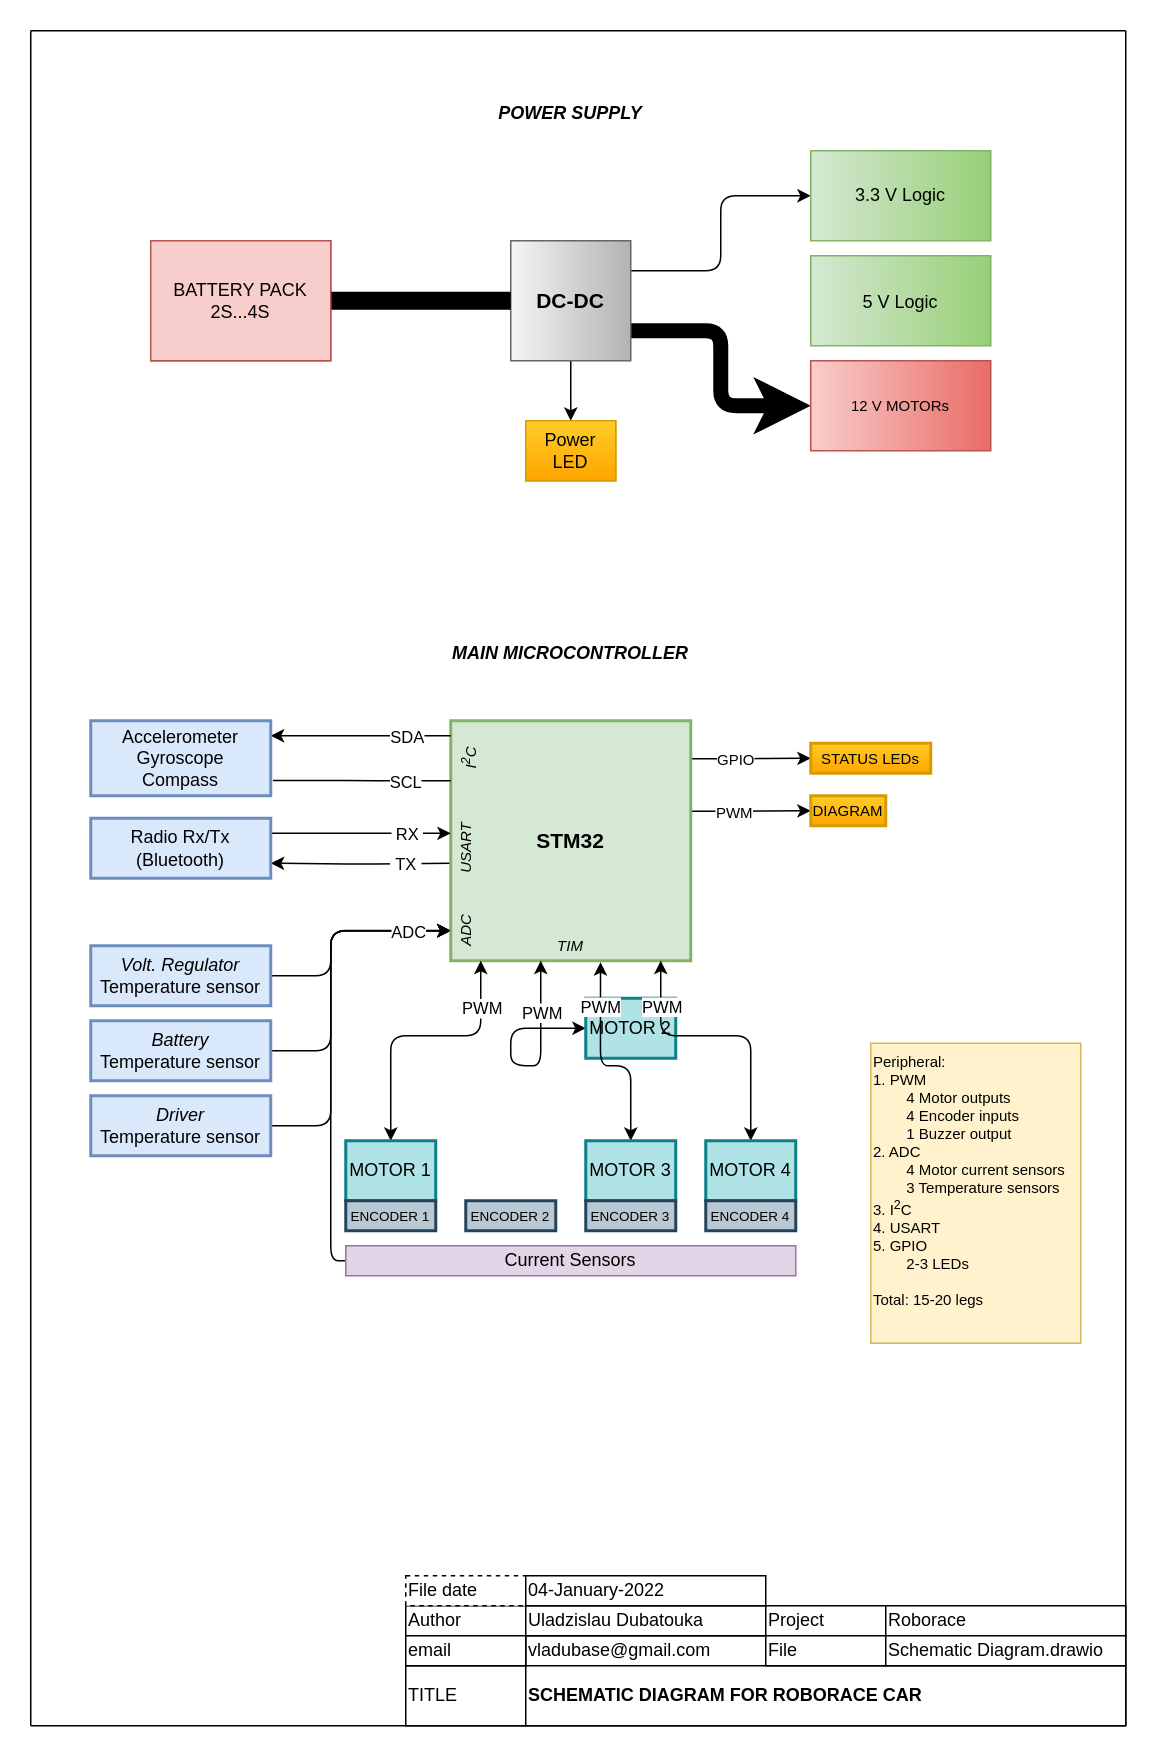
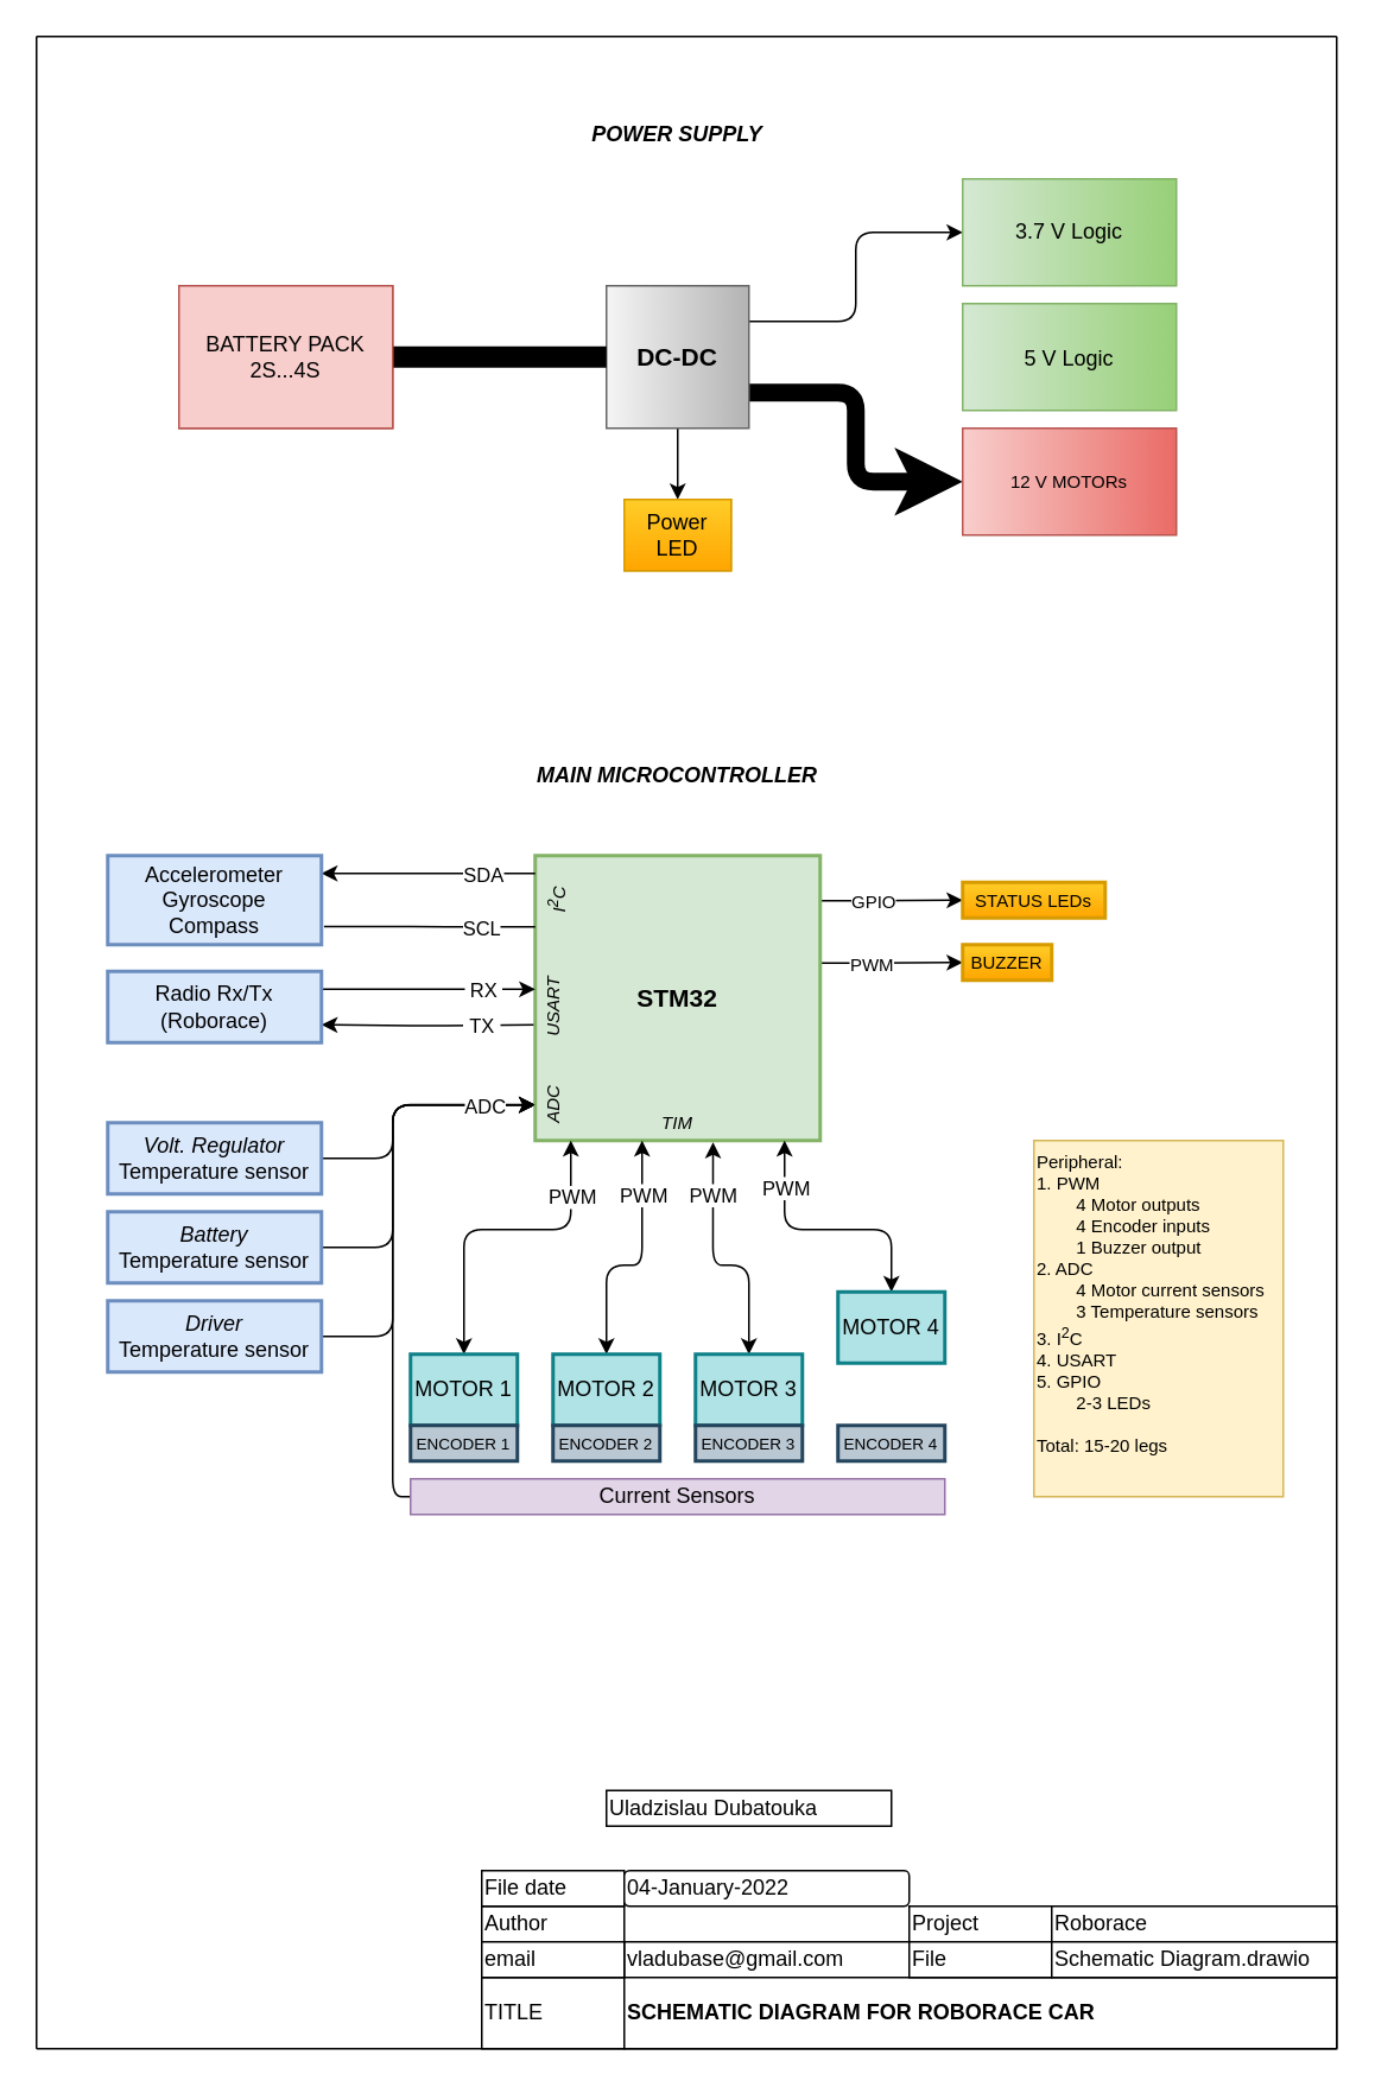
- <mxCell id="55" value="3.3 V Logic" style="rounded=0;whiteSpace=wrap;html=1;fontSize=12;fillColor=#d5e8d4;strokeColor=#82b366;gradientColor=#97d077;gradientDirection=east;" parent="1" vertex="1"><mxGeometry x="540" y="100" width="120" height="60" as="geometry" /></mxCell>
+ <mxCell id="55" value="3.7 V Logic" style="rounded=0;whiteSpace=wrap;html=1;fontSize=12;fillColor=#d5e8d4;strokeColor=#82b366;gradientColor=#97d077;gradientDirection=east;" parent="1" vertex="1"><mxGeometry x="540" y="100" width="120" height="60" as="geometry" /></mxCell>
- <mxCell id="41" value="DIAGRAM" style="rounded=0;whiteSpace=wrap;html=1;fontSize=10;strokeWidth=2;horizontal=1;fillColor=#ffcd28;strokeColor=#d79b00;gradientColor=#ffa500;" parent="1" vertex="1"><mxGeometry x="540" y="530" width="50" height="20" as="geometry" /></mxCell>
+ <mxCell id="41" value="BUZZER" style="rounded=0;whiteSpace=wrap;html=1;fontSize=10;strokeWidth=2;horizontal=1;fillColor=#ffcd28;strokeColor=#d79b00;gradientColor=#ffa500;" parent="1" vertex="1"><mxGeometry x="540" y="530" width="50" height="20" as="geometry" /></mxCell>
- <mxCell id="17" value="Radio Rx/Tx (Bluetooth)" style="rounded=0;whiteSpace=wrap;html=1;strokeWidth=2;fillColor=#dae8fc;strokeColor=#6c8ebf;" parent="1" vertex="1"><mxGeometry x="60" y="545" width="120" height="40" as="geometry" /></mxCell>
+ <mxCell id="17" value="Radio Rx/Tx (Roborace)" style="rounded=0;whiteSpace=wrap;html=1;strokeWidth=2;fillColor=#dae8fc;strokeColor=#6c8ebf;" parent="1" vertex="1"><mxGeometry x="60" y="545" width="120" height="40" as="geometry" /></mxCell>
- <mxCell id="23" value="MOTOR 2" style="rounded=0;whiteSpace=wrap;html=1;strokeWidth=2;fillColor=#b0e3e6;strokeColor=#0e8088;" parent="1" vertex="1"><mxGeometry x="390" y="665" width="60" height="40" as="geometry" /></mxCell>
+ <mxCell id="23" value="MOTOR 2" style="rounded=0;whiteSpace=wrap;html=1;strokeWidth=2;fillColor=#b0e3e6;strokeColor=#0e8088;" parent="1" vertex="1"><mxGeometry x="310" y="760" width="60" height="40" as="geometry" /></mxCell>
- <mxCell id="29" value="MOTOR 4" style="rounded=0;whiteSpace=wrap;html=1;strokeWidth=2;fillColor=#b0e3e6;strokeColor=#0e8088;" parent="1" vertex="1"><mxGeometry x="470" y="760" width="60" height="40" as="geometry" /></mxCell>
+ <mxCell id="29" value="MOTOR 4" style="rounded=0;whiteSpace=wrap;html=1;strokeWidth=2;fillColor=#b0e3e6;strokeColor=#0e8088;" parent="1" vertex="1"><mxGeometry x="470" y="725" width="60" height="40" as="geometry" /></mxCell>
- <mxCell id="39" value="Peripheral:&lt;br&gt;1. PWM&lt;br&gt;&lt;span style=&quot;white-space: pre&quot;&gt;&#09;&lt;/span&gt;4 Motor outputs&lt;br&gt;&lt;span style=&quot;white-space: pre&quot;&gt;&#09;&lt;/span&gt;4 Encoder inputs&lt;br&gt;&lt;span style=&quot;white-space: pre&quot;&gt;&#09;&lt;/span&gt;1 Buzzer output&lt;br&gt;2. ADC&lt;br&gt;&lt;span style=&quot;white-space: pre&quot;&gt;&#09;&lt;/span&gt;4 Motor current sensors&lt;br&gt;&lt;span style=&quot;white-space: pre&quot;&gt;&#09;&lt;/span&gt;3 Temperature sensors&lt;br&gt;3. I&lt;sup&gt;2&lt;/sup&gt;C&lt;br&gt;4. USART&lt;br&gt;5. GPIO&lt;br&gt;&lt;span style=&quot;white-space: pre&quot;&gt;&#09;&lt;/span&gt;2-3 LEDs&lt;br&gt;&lt;br&gt;Total: 15-20 legs" style="text;html=1;strokeColor=#d6b656;fillColor=#fff2cc;align=left;verticalAlign=top;whiteSpace=wrap;rounded=0;fontSize=10;horizontal=1;labelBackgroundColor=none;sketch=0;" parent="1" vertex="1"><mxGeometry x="580" y="695" width="140" height="200" as="geometry" /></mxCell>
+ <mxCell id="39" value="Peripheral:&lt;br&gt;1. PWM&lt;br&gt;&lt;span style=&quot;white-space: pre&quot;&gt;&#09;&lt;/span&gt;4 Motor outputs&lt;br&gt;&lt;span style=&quot;white-space: pre&quot;&gt;&#09;&lt;/span&gt;4 Encoder inputs&lt;br&gt;&lt;span style=&quot;white-space: pre&quot;&gt;&#09;&lt;/span&gt;1 Buzzer output&lt;br&gt;2. ADC&lt;br&gt;&lt;span style=&quot;white-space: pre&quot;&gt;&#09;&lt;/span&gt;4 Motor current sensors&lt;br&gt;&lt;span style=&quot;white-space: pre&quot;&gt;&#09;&lt;/span&gt;3 Temperature sensors&lt;br&gt;3. I&lt;sup&gt;2&lt;/sup&gt;C&lt;br&gt;4. USART&lt;br&gt;5. GPIO&lt;br&gt;&lt;span style=&quot;white-space: pre&quot;&gt;&#09;&lt;/span&gt;2-3 LEDs&lt;br&gt;&lt;br&gt;Total: 15-20 legs" style="text;html=1;strokeColor=#d6b656;fillColor=#fff2cc;align=left;verticalAlign=top;whiteSpace=wrap;rounded=0;fontSize=10;horizontal=1;labelBackgroundColor=none;sketch=0;" parent="1" vertex="1"><mxGeometry x="580" y="640" width="140" height="200" as="geometry" /></mxCell>
- <mxCell id="72" value="File date" style="rounded=0;html=1;align=left;whiteSpace=wrap;glass=0;dashed=1;" parent="1" vertex="1"><mxGeometry x="270" y="1050" width="80" height="20" as="geometry" /></mxCell>
+ <mxCell id="72" value="File date" style="rounded=0;html=1;align=left;whiteSpace=wrap;glass=0;" parent="1" vertex="1"><mxGeometry x="270" y="1050" width="80" height="20" as="geometry" /></mxCell>
- <mxCell id="73" value="04-January-2022" style="rounded=0;html=1;align=left;whiteSpace=wrap;glass=0;" parent="1" vertex="1"><mxGeometry x="350" y="1050" width="160" height="20" as="geometry" /></mxCell>
+ <mxCell id="73" value="04-January-2022" style="html=1;align=left;whiteSpace=wrap;glass=0;rounded=1;" parent="1" vertex="1"><mxGeometry x="350" y="1050" width="160" height="20" as="geometry" /></mxCell>
- <mxCell id="67" value="Uladzislau Dubatouka" style="rounded=0;html=1;align=left;whiteSpace=wrap;glass=0;" parent="1" vertex="1"><mxGeometry x="350" y="1070" width="160" height="20" as="geometry" /></mxCell>
+ <mxCell id="67" value="Uladzislau Dubatouka" style="rounded=0;html=1;align=left;whiteSpace=wrap;glass=0;" parent="1" vertex="1"><mxGeometry x="340" y="1005" width="160" height="20" as="geometry" /></mxCell>
